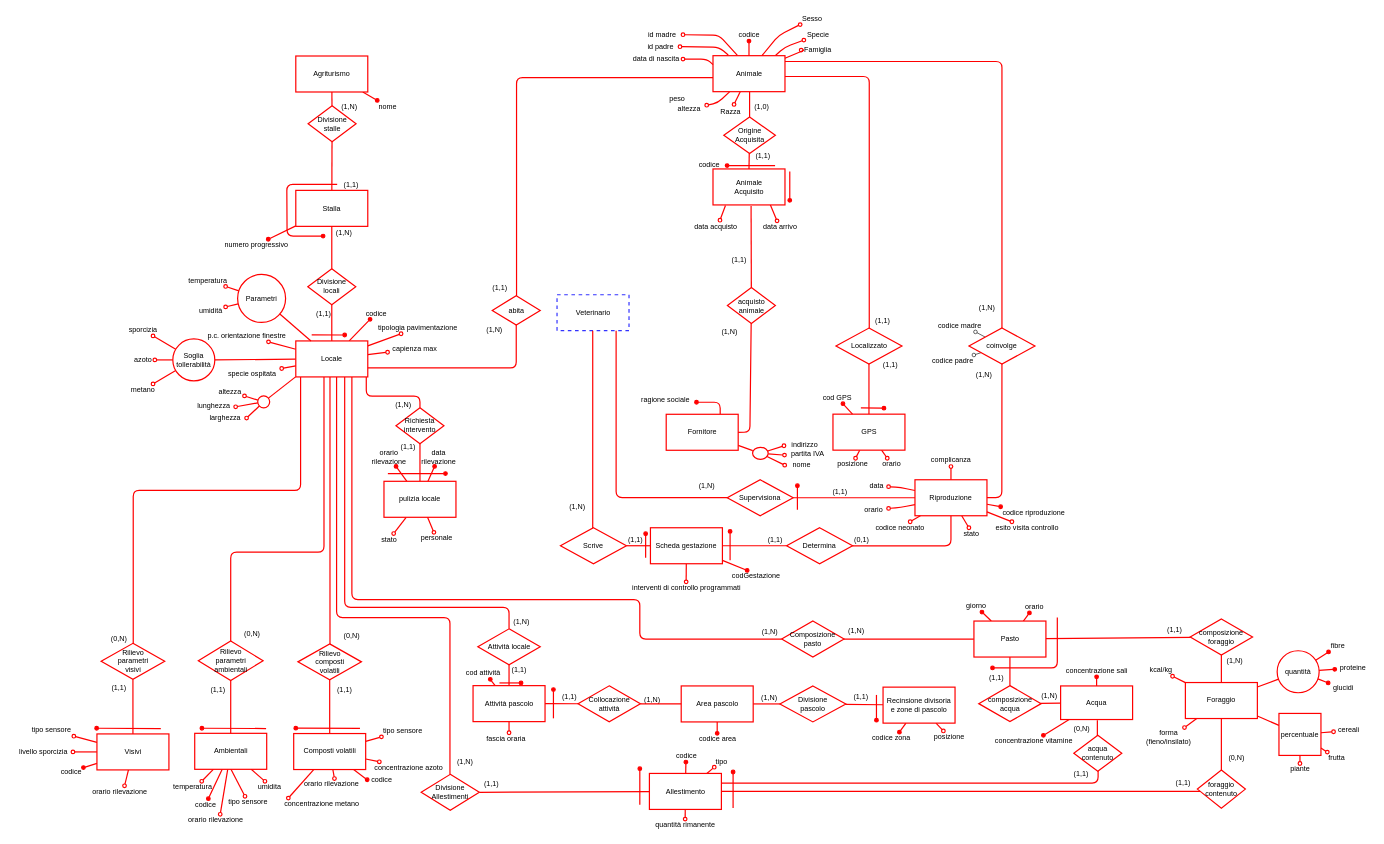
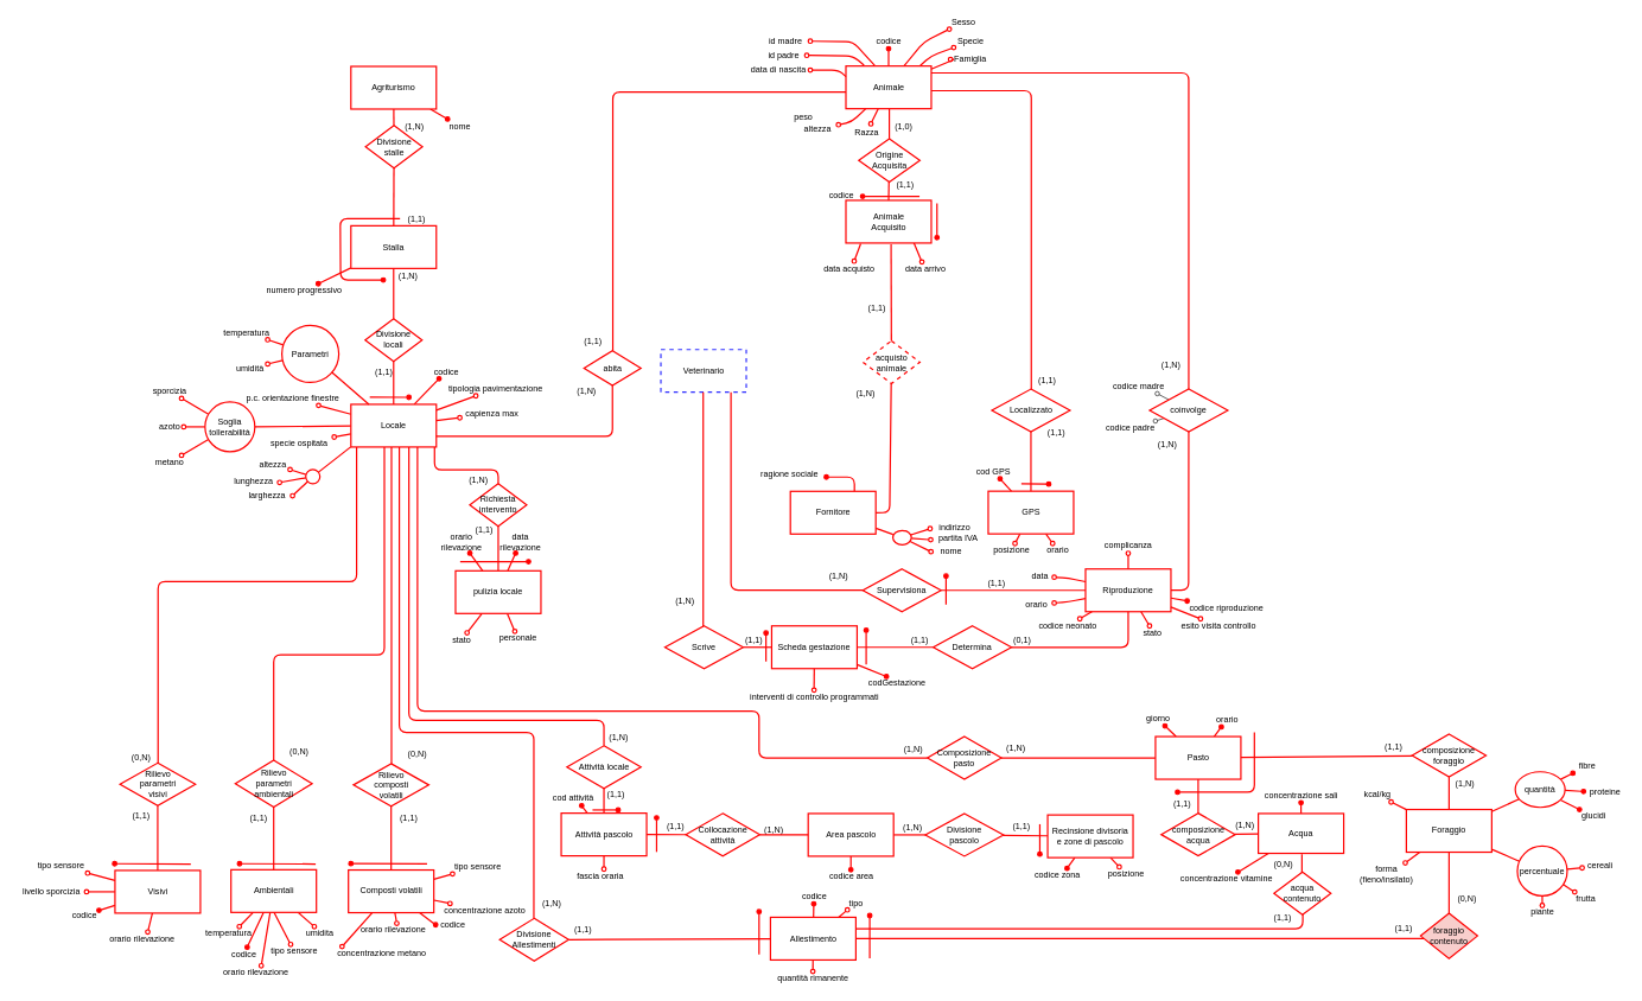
- <mxCell id="31" value="acquisto animale&lt;br&gt;" style="rhombus;whiteSpace=wrap;html=1;fontSize=12;align=center;strokeColor=#FF0000;strokeWidth=2;" parent="1" vertex="1"><mxGeometry x="1211.5" y="478.643" width="80" height="60" as="geometry" /></mxCell>
+ <mxCell id="31" value="acquisto animale&lt;br&gt;" style="rhombus;whiteSpace=wrap;html=1;fontSize=12;align=center;strokeColor=#FF0000;strokeWidth=2;dashed=1;" parent="1" vertex="1"><mxGeometry x="1211.5" y="478.643" width="80" height="60" as="geometry" /></mxCell>
- <mxCell id="288" value="quantità" style="ellipse;whiteSpace=wrap;html=1;aspect=fixed;align=center;strokeColor=#FF0000;strokeWidth=2;" parent="1" vertex="1"><mxGeometry x="2128" y="1084.333" width="70" height="70" as="geometry" /></mxCell>
+ <mxCell id="288" value="quantità" style="ellipse;whiteSpace=wrap;html=1;aspect=fixed;align=center;strokeColor=#FF0000;strokeWidth=2;" parent="1" vertex="1"><mxGeometry x="2128" y="1084.333" width="70" height="50" as="geometry" /></mxCell>
- <mxCell id="274" value="percentuale" style="whiteSpace=wrap;html=1;aspect=fixed;align=center;strokeColor=#FF0000;strokeWidth=2;rounded=0;" parent="1" vertex="1"><mxGeometry x="2131" y="1188.833" width="70" height="70" as="geometry" /></mxCell>
+ <mxCell id="274" value="percentuale" style="ellipse;whiteSpace=wrap;html=1;aspect=fixed;align=center;strokeColor=#FF0000;strokeWidth=2;" parent="1" vertex="1"><mxGeometry x="2131" y="1188.833" width="70" height="70" as="geometry" /></mxCell>
- <mxCell id="124" value="foraggio contenuto" style="rhombus;whiteSpace=wrap;html=1;align=center;strokeColor=#FF0000;strokeWidth=2;" parent="1" vertex="1"><mxGeometry x="1995" y="1283" width="80" height="64" as="geometry" /></mxCell>
+ <mxCell id="124" value="foraggio contenuto" style="rhombus;whiteSpace=wrap;html=1;align=center;strokeColor=#FF0000;strokeWidth=2;fillColor=#f8cecc;" parent="1" vertex="1"><mxGeometry x="1995" y="1283" width="80" height="64" as="geometry" /></mxCell>
